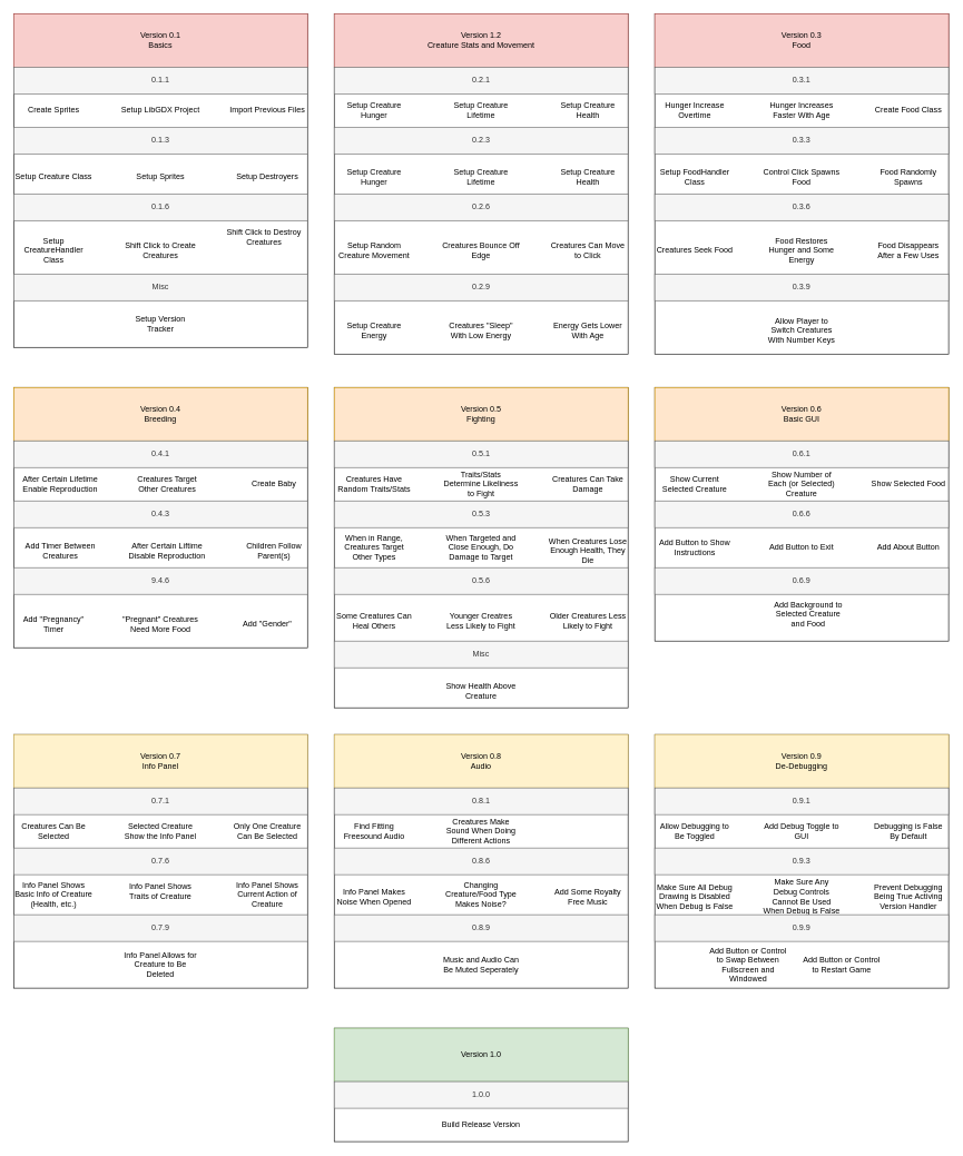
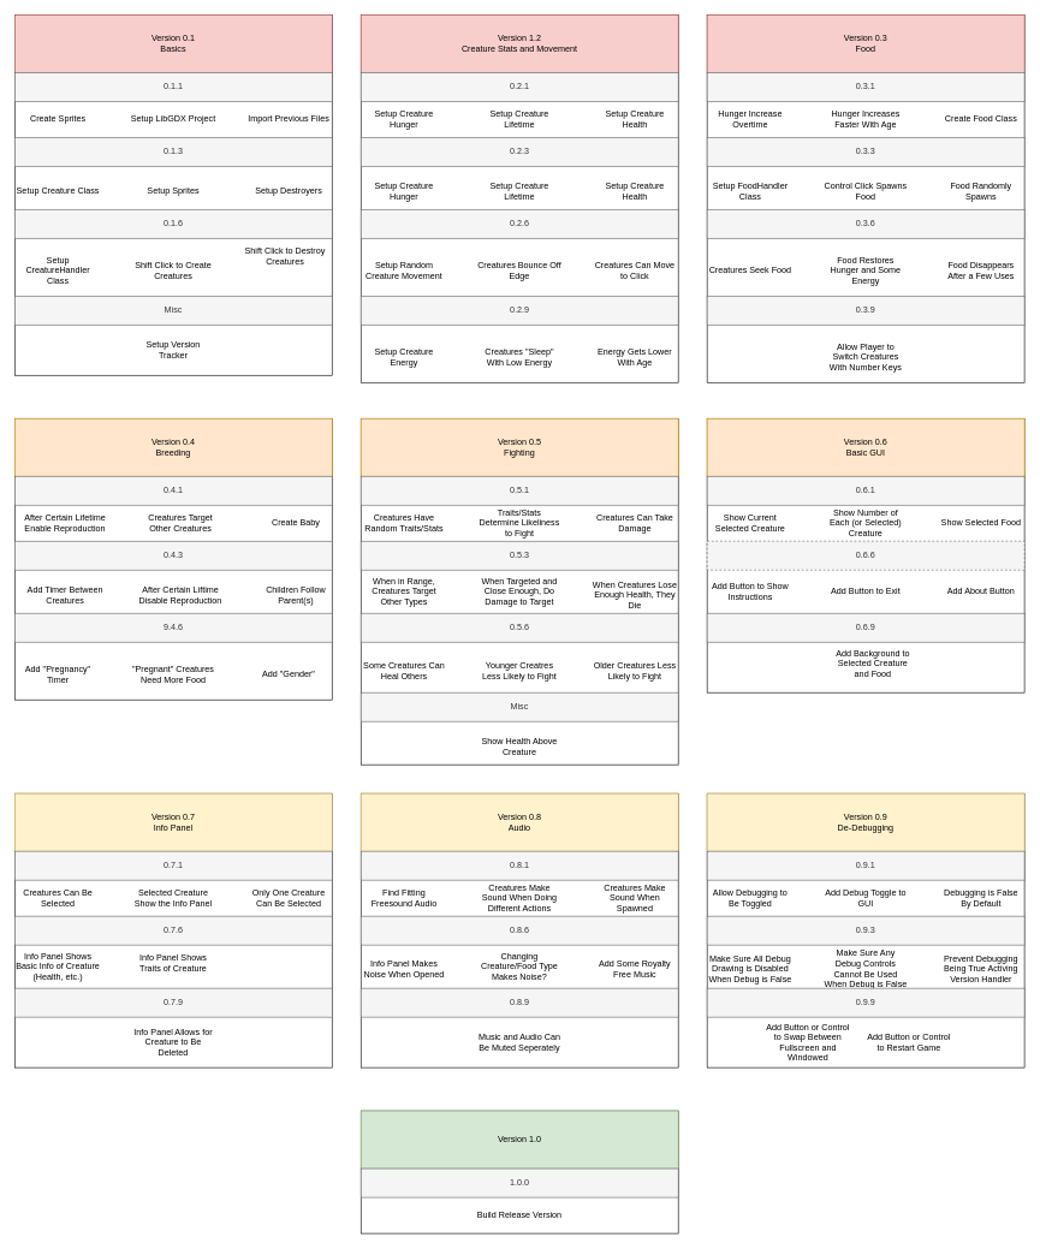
- <mxCell id="94" value="0.6.6" style="rounded=0;whiteSpace=wrap;html=1;fillColor=#f5f5f5;fontColor=#333333;strokeColor=#666666;" vertex="1" parent="87"><mxGeometry y="170" width="440" height="40" as="geometry" /></mxCell>
+ <mxCell id="94" value="0.6.6" style="rounded=0;whiteSpace=wrap;html=1;fillColor=#f5f5f5;fontColor=#333333;strokeColor=#666666;dashed=1;" vertex="1" parent="87"><mxGeometry y="170" width="440" height="40" as="geometry" /></mxCell>
+ <mxCell id="119" value="Creatures Make Sound When Spawned" style="text;html=1;strokeColor=none;fillColor=none;align=center;verticalAlign=middle;whiteSpace=wrap;rounded=0;" vertex="1" parent="113"><mxGeometry x="320" y="130" width="120" height="30" as="geometry" /></mxCell>
- <mxCell id="110" value="Info Panel Shows Current Action of Creature" style="text;html=1;strokeColor=none;fillColor=none;align=center;verticalAlign=middle;whiteSpace=wrap;rounded=0;" vertex="1" parent="100"><mxGeometry x="320" y="225" width="120" height="30" as="geometry" /></mxCell>
